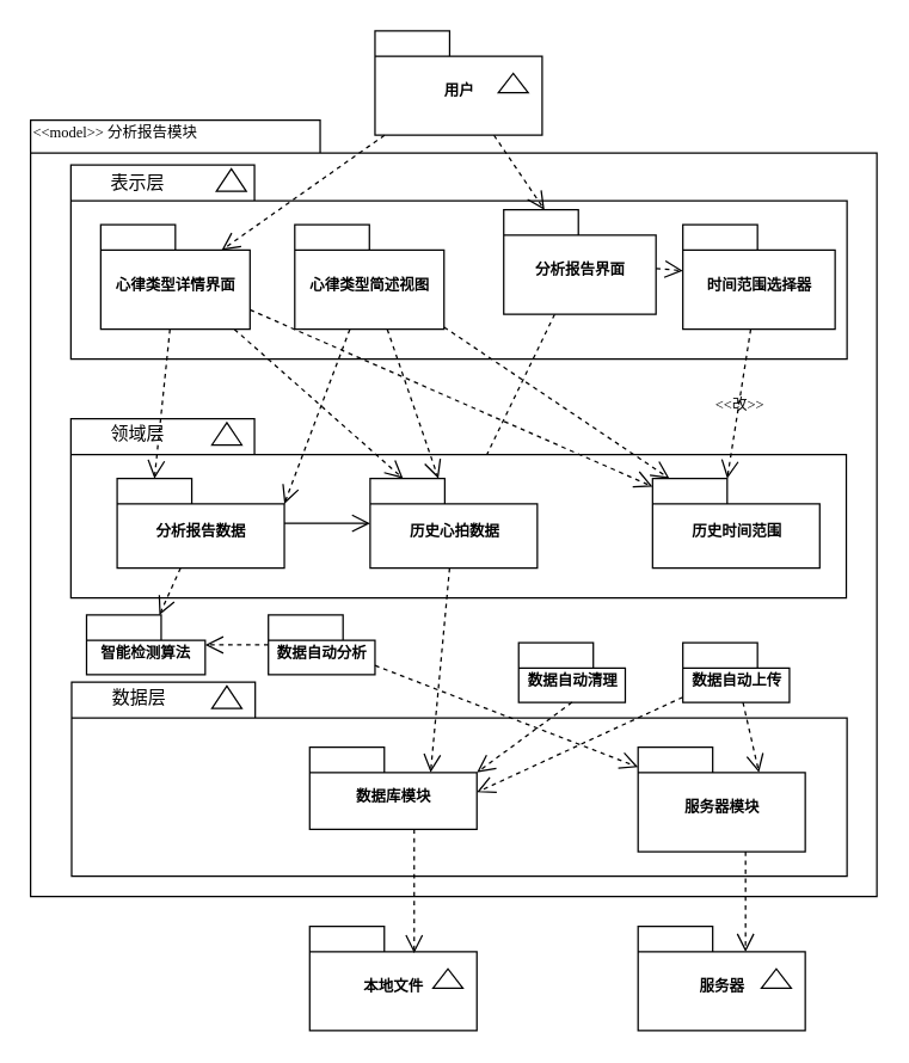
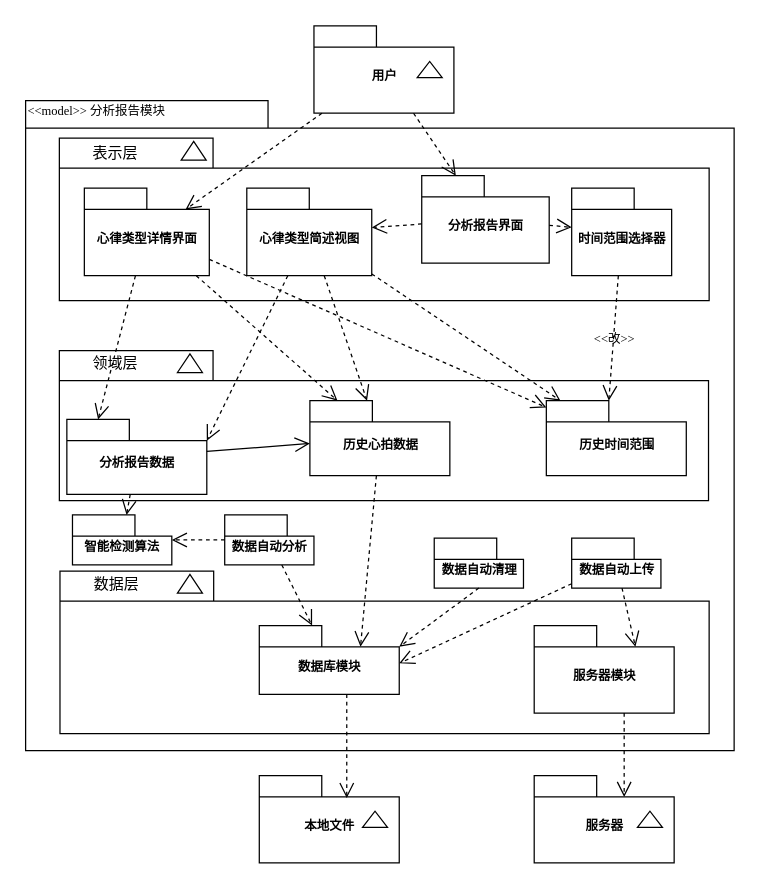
- <mxCell id="13" value="时间范围选择器" style="shape=folder;fontStyle=1;spacingTop=10;tabWidth=50;tabHeight=17;tabPosition=left;html=1;rounded=0;shadow=0;comic=0;labelBackgroundColor=none;strokeColor=#000000;strokeWidth=1;fillColor=#ffffff;fontFamily=Verdana;fontSize=10;fontColor=#000000;align=center;" vertex="1" parent="7"><mxGeometry x="410" y="40" width="102" height="70" as="geometry" /></mxCell>
+ <mxCell id="13" value="时间范围选择器" style="shape=folder;fontStyle=1;spacingTop=10;tabWidth=50;tabHeight=17;tabPosition=left;html=1;rounded=0;shadow=0;comic=0;labelBackgroundColor=none;strokeColor=#000000;strokeWidth=1;fillColor=#ffffff;fontFamily=Verdana;fontSize=10;fontColor=#000000;align=center;" vertex="1" parent="7"><mxGeometry x="410" y="40" width="80" height="70" as="geometry" /></mxCell>
- <mxCell id="16" style="rounded=0;html=1;dashed=1;labelBackgroundColor=none;startFill=0;endArrow=open;endFill=0;endSize=10;fontFamily=Verdana;fontSize=10;" edge="1" parent="7" source="11" target="38"><mxGeometry relative="1" as="geometry"><mxPoint x="301" y="-10" as="sourcePoint" /><mxPoint x="371" y="67" as="targetPoint" /></mxGeometry></mxCell>
+ <mxCell id="16" style="rounded=0;html=1;dashed=1;labelBackgroundColor=none;startFill=0;endArrow=open;endFill=0;endSize=10;fontFamily=Verdana;fontSize=10;" edge="1" parent="7" source="11" target="15"><mxGeometry relative="1" as="geometry"><mxPoint x="301" y="-10" as="sourcePoint" /><mxPoint x="371" y="67" as="targetPoint" /></mxGeometry></mxCell>
- <mxCell id="36" value="分析报告数据" style="shape=folder;fontStyle=1;spacingTop=10;tabWidth=50;tabHeight=17;tabPosition=left;html=1;rounded=0;shadow=0;comic=0;labelBackgroundColor=none;strokeColor=#000000;strokeWidth=1;fillColor=#ffffff;fontFamily=Verdana;fontSize=10;fontColor=#000000;align=center;" parent="1" vertex="1"><mxGeometry x="78" y="320" width="112" height="60" as="geometry" /></mxCell>
+ <mxCell id="36" value="分析报告数据" style="shape=folder;fontStyle=1;spacingTop=10;tabWidth=50;tabHeight=17;tabPosition=left;html=1;rounded=0;shadow=0;comic=0;labelBackgroundColor=none;strokeColor=#000000;strokeWidth=1;fillColor=#ffffff;fontFamily=Verdana;fontSize=10;fontColor=#000000;align=center;" parent="1" vertex="1"><mxGeometry x="53" y="335" width="112" height="60" as="geometry" /></mxCell>
- <mxCell id="52" style="edgeStyle=none;rounded=0;html=1;dashed=1;labelBackgroundColor=none;startFill=0;endArrow=open;endFill=0;endSize=10;fontFamily=Verdana;fontSize=10;" edge="1" parent="1" source="43" target="31"><mxGeometry relative="1" as="geometry"><mxPoint x="303" y="330" as="targetPoint" /><mxPoint x="269" y="230" as="sourcePoint" /></mxGeometry></mxCell>
+ <mxCell id="52" style="edgeStyle=none;rounded=0;html=1;dashed=1;labelBackgroundColor=none;startFill=0;endArrow=open;endFill=0;endSize=10;fontFamily=Verdana;fontSize=10;" edge="1" parent="1" source="43" target="21"><mxGeometry relative="1" as="geometry"><mxPoint x="303" y="330" as="targetPoint" /><mxPoint x="269" y="230" as="sourcePoint" /></mxGeometry></mxCell>
